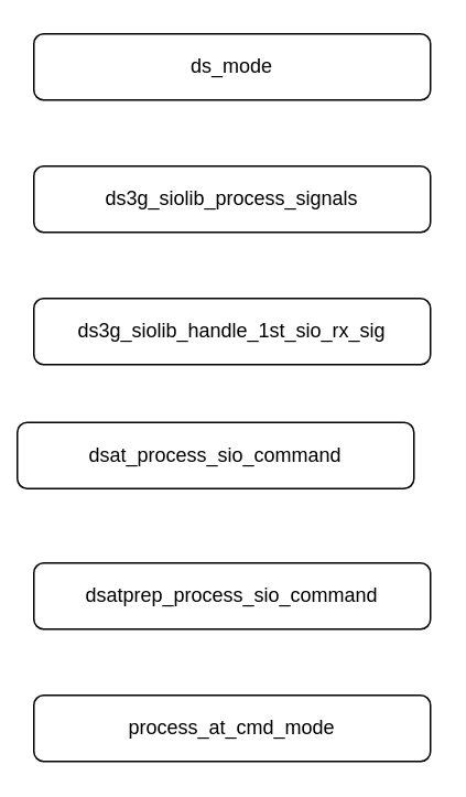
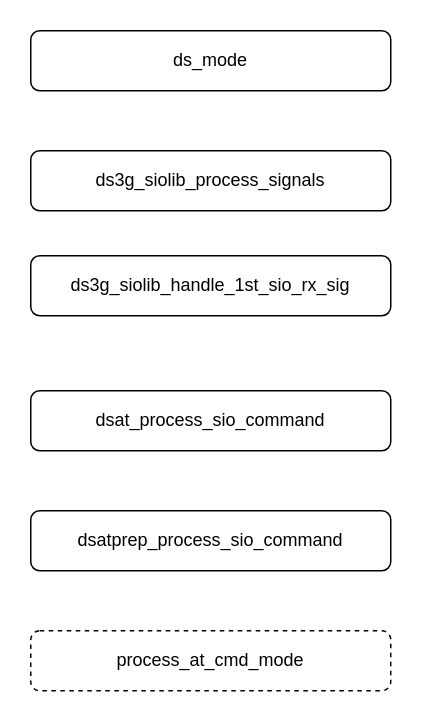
- <mxCell id="4" value="&lt;div&gt;&lt;div&gt;ds3g_siolib_handle_1st_sio_rx_sig&lt;/div&gt;&lt;/div&gt;" style="rounded=1;whiteSpace=wrap;html=1;fontSize=12;glass=0;strokeWidth=1;shadow=0;" vertex="1" parent="1"><mxGeometry x="20" y="180" width="240" height="40" as="geometry" /></mxCell>
+ <mxCell id="4" value="&lt;div&gt;&lt;div&gt;ds3g_siolib_handle_1st_sio_rx_sig&lt;/div&gt;&lt;/div&gt;" style="rounded=1;whiteSpace=wrap;html=1;fontSize=12;glass=0;strokeWidth=1;shadow=0;" vertex="1" parent="1"><mxGeometry x="20" y="170" width="240" height="40" as="geometry" /></mxCell>
- <mxCell id="5" value="&lt;div&gt;&lt;div&gt;dsat_process_sio_command&lt;/div&gt;&lt;/div&gt;" style="rounded=1;whiteSpace=wrap;html=1;fontSize=12;glass=0;strokeWidth=1;shadow=0;" vertex="1" parent="1"><mxGeometry x="10" y="255" width="240" height="40" as="geometry" /></mxCell>
+ <mxCell id="5" value="&lt;div&gt;&lt;div&gt;dsat_process_sio_command&lt;/div&gt;&lt;/div&gt;" style="rounded=1;whiteSpace=wrap;html=1;fontSize=12;glass=0;strokeWidth=1;shadow=0;" vertex="1" parent="1"><mxGeometry x="20" y="260" width="240" height="40" as="geometry" /></mxCell>
- <mxCell id="7" value="&lt;div&gt;&lt;div&gt;process_at_cmd_mode&lt;/div&gt;&lt;/div&gt;" style="rounded=1;whiteSpace=wrap;html=1;fontSize=12;glass=0;strokeWidth=1;shadow=0;" vertex="1" parent="1"><mxGeometry x="20" y="420" width="240" height="40" as="geometry" /></mxCell>
+ <mxCell id="7" value="&lt;div&gt;&lt;div&gt;process_at_cmd_mode&lt;/div&gt;&lt;/div&gt;" style="rounded=1;whiteSpace=wrap;html=1;fontSize=12;glass=0;strokeWidth=1;shadow=0;dashed=1;" vertex="1" parent="1"><mxGeometry x="20" y="420" width="240" height="40" as="geometry" /></mxCell>
